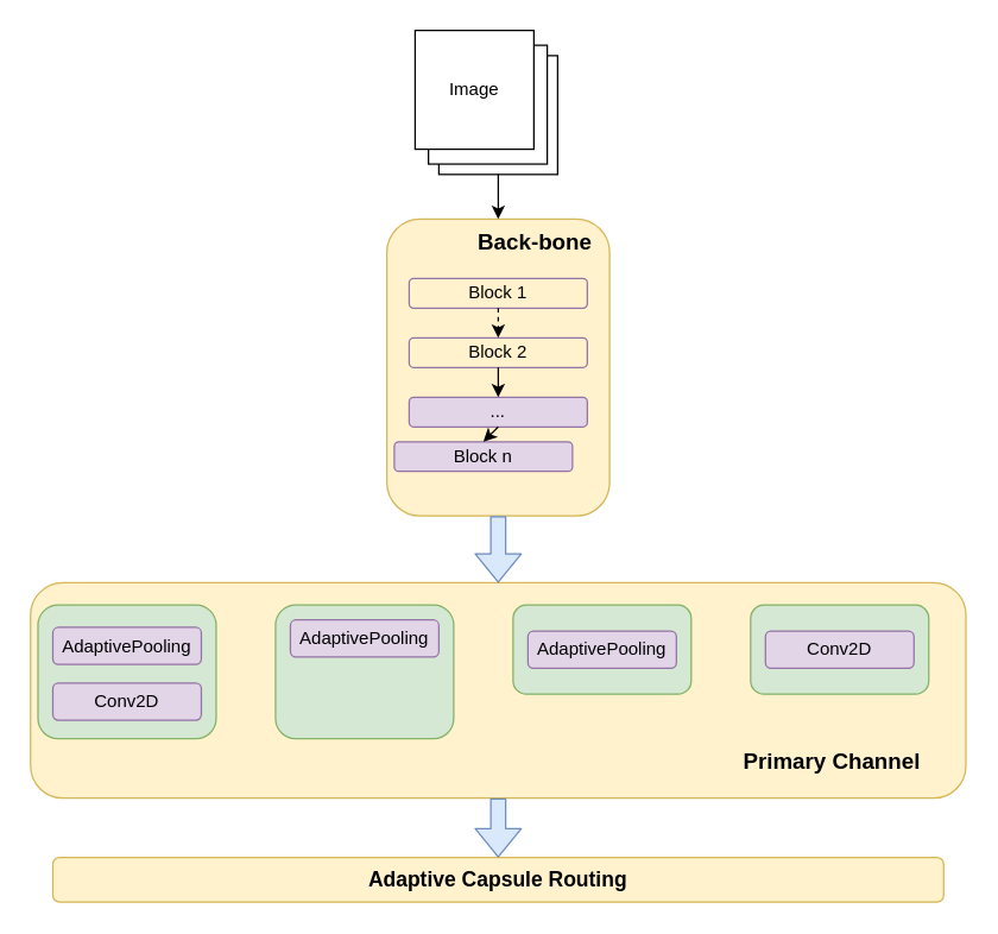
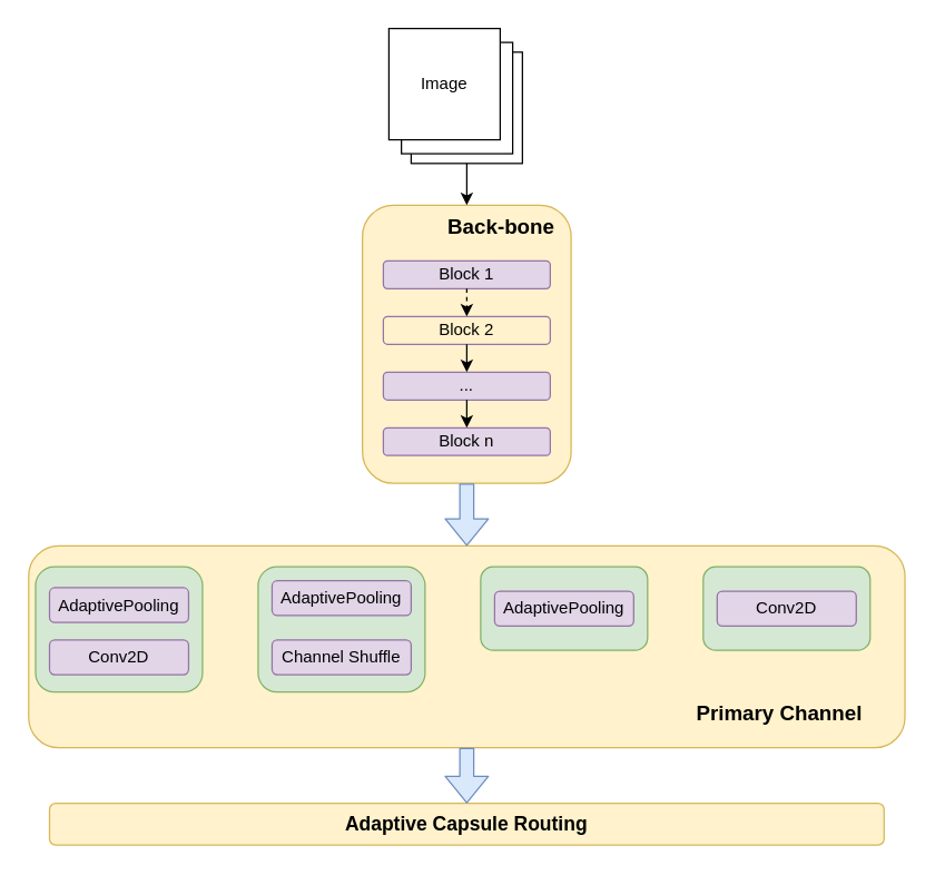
- <mxCell id="5" value="Block 1" style="rounded=1;whiteSpace=wrap;html=1;fillColor=#fff2cc;strokeColor=#9673a6;" vertex="1" parent="2"><mxGeometry x="255" y="167" width="120" height="20" as="geometry" /></mxCell>
+ <mxCell id="5" value="Block 1" style="rounded=1;whiteSpace=wrap;html=1;fillColor=#e1d5e7;strokeColor=#9673a6;" vertex="1" parent="2"><mxGeometry x="255" y="167" width="120" height="20" as="geometry" /></mxCell>
- <mxCell id="10" value="Block n" style="rounded=1;whiteSpace=wrap;html=1;fillColor=#e1d5e7;strokeColor=#9673a6;" vertex="1" parent="2"><mxGeometry x="245" y="277" width="120" height="20" as="geometry" /></mxCell>
+ <mxCell id="10" value="Block n" style="rounded=1;whiteSpace=wrap;html=1;fillColor=#e1d5e7;strokeColor=#9673a6;" vertex="1" parent="2"><mxGeometry x="255" y="287" width="120" height="20" as="geometry" /></mxCell>
+ <mxCell id="24" value="Channel Shuffle" style="rounded=1;whiteSpace=wrap;html=1;fillColor=#e1d5e7;strokeColor=#9673a6;" vertex="1" parent="2"><mxGeometry x="175" y="439.5" width="100" height="25" as="geometry" /></mxCell>
